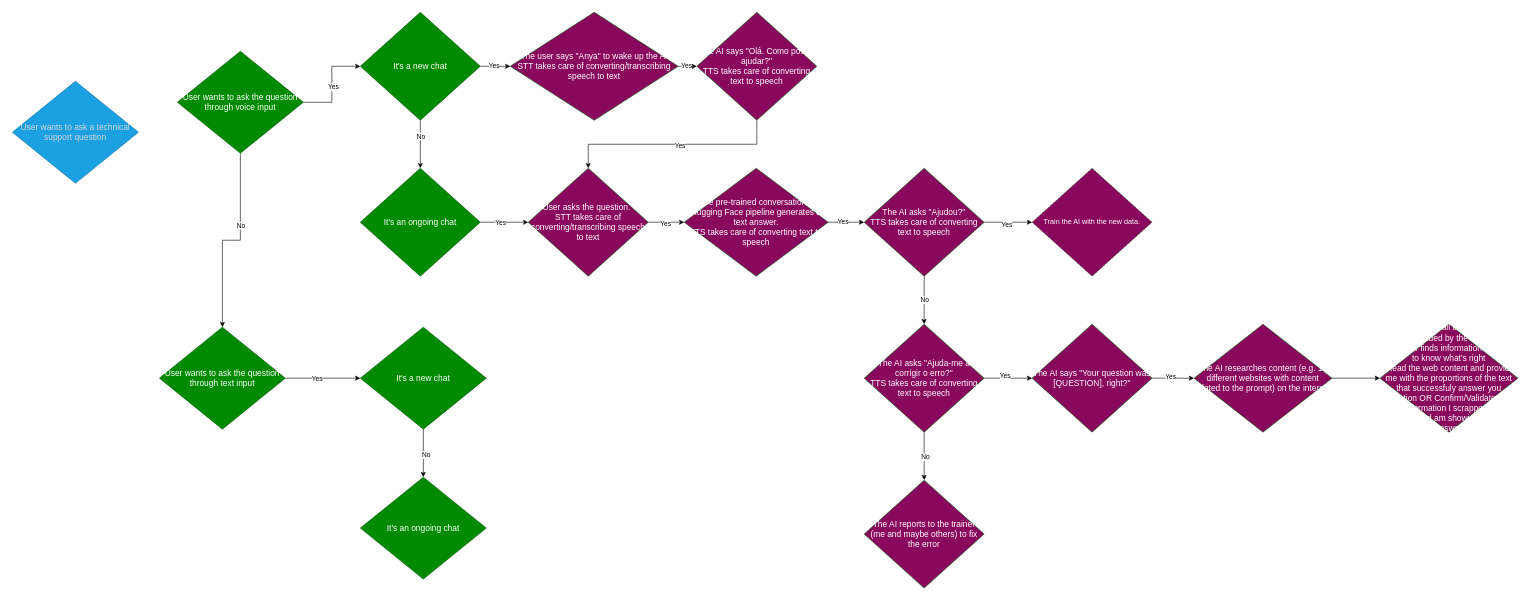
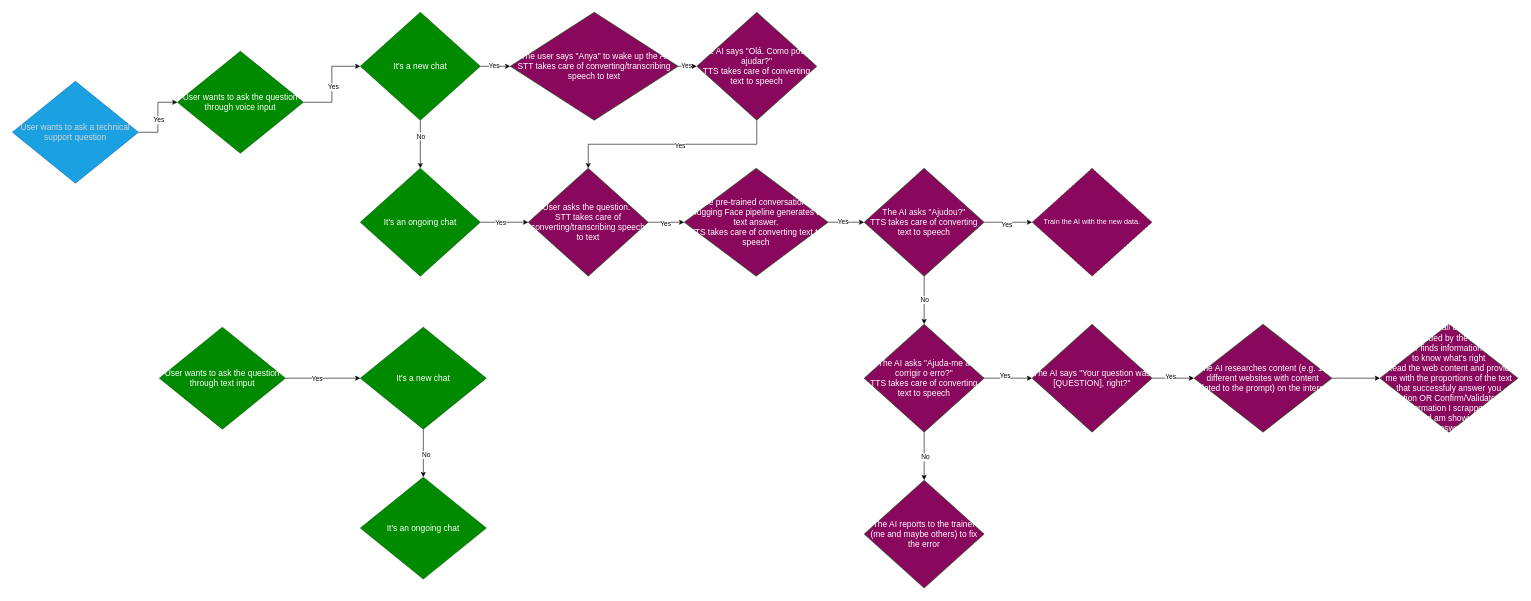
+ <mxCell id="2" value="" style="edgeStyle=orthogonalEdgeStyle;rounded=0;orthogonalLoop=1;jettySize=auto;html=1;" parent="1" source="4" target="9" edge="1"><mxGeometry relative="1" as="geometry" /></mxCell>
+ <mxCell id="3" value="Yes" style="edgeLabel;html=1;align=center;verticalAlign=middle;resizable=0;points=[];" parent="2" vertex="1" connectable="0"><mxGeometry x="-0.072" y="-1" relative="1" as="geometry"><mxPoint as="offset" /></mxGeometry></mxCell>
- <mxCell id="7" value="" style="edgeStyle=orthogonalEdgeStyle;rounded=0;orthogonalLoop=1;jettySize=auto;html=1;" parent="1" source="9" target="17" edge="1"><mxGeometry relative="1" as="geometry" /></mxCell>
- <mxCell id="8" value="No" style="edgeLabel;html=1;align=center;verticalAlign=middle;resizable=0;points=[];" parent="7" vertex="1" connectable="0"><mxGeometry x="-0.248" relative="1" as="geometry"><mxPoint as="offset" /></mxGeometry></mxCell>
